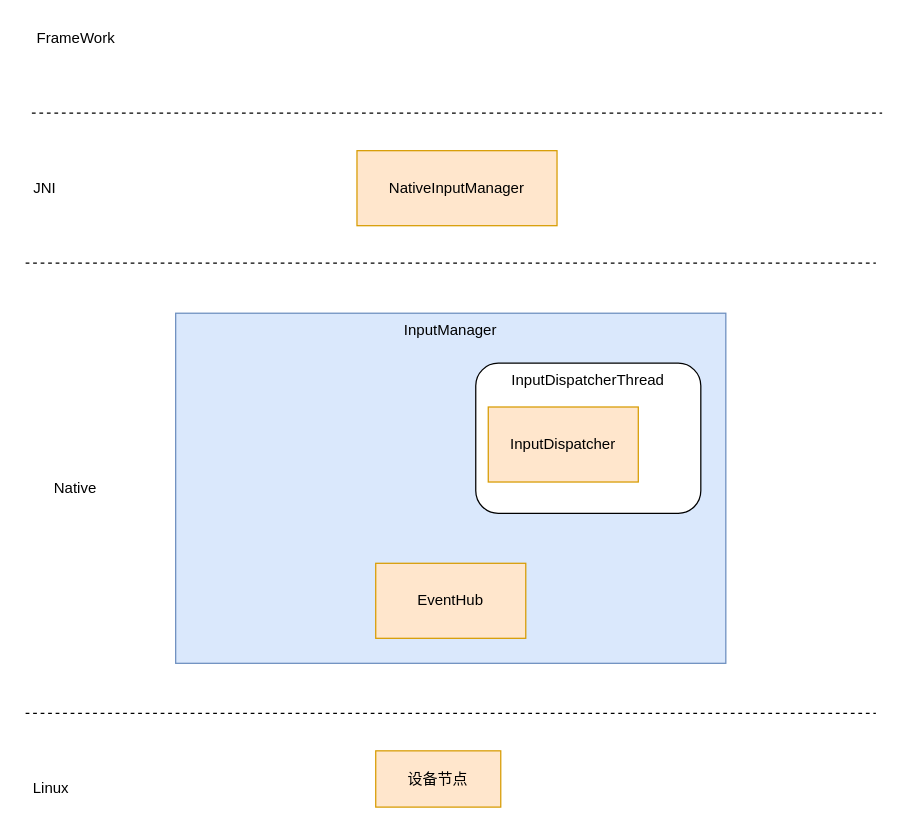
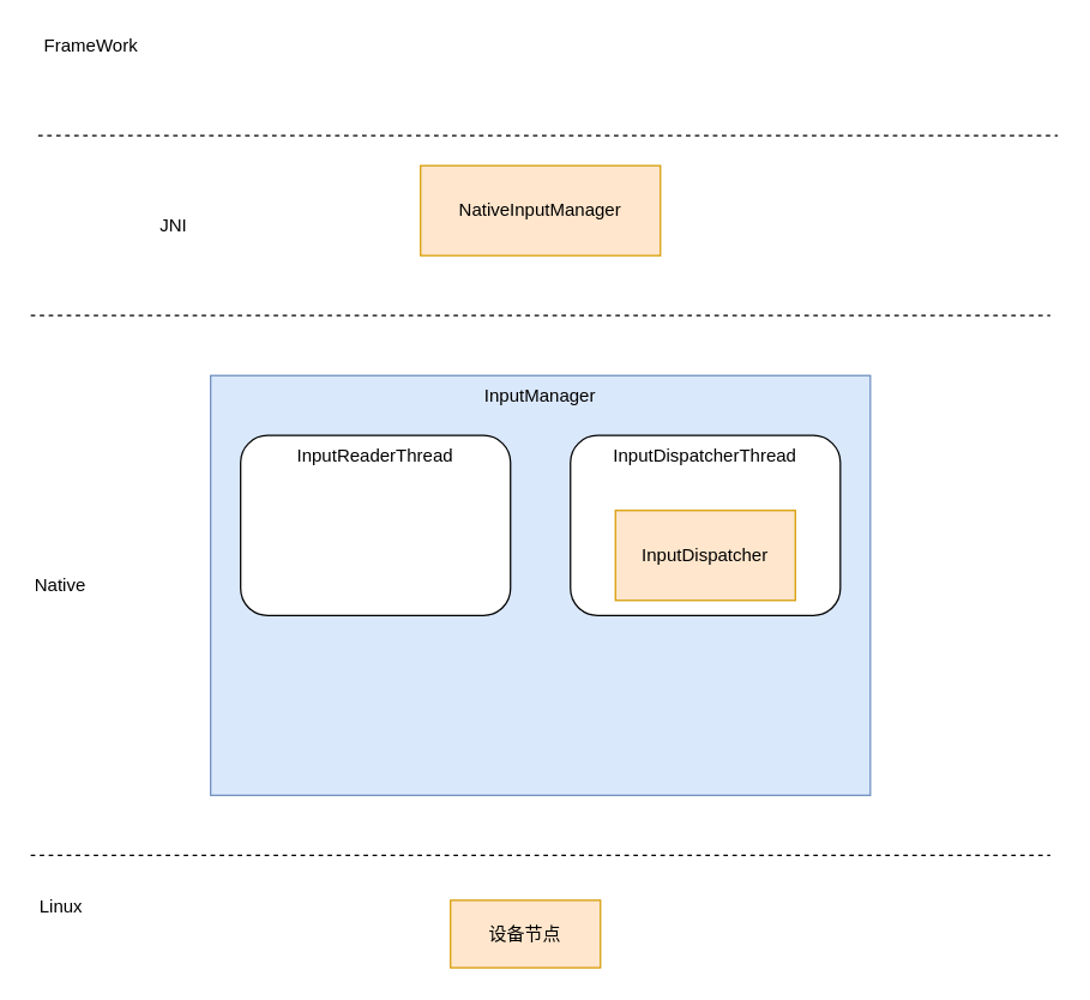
- <mxCell id="14" value="JNI" style="text;html=1;align=center;verticalAlign=middle;resizable=0;points=[];autosize=1;strokeColor=none;" vertex="1" parent="1"><mxGeometry x="20" y="140" width="30" height="20" as="geometry" /></mxCell>
+ <mxCell id="14" value="JNI" style="text;html=1;align=center;verticalAlign=middle;resizable=0;points=[];autosize=1;strokeColor=none;" vertex="1" parent="1"><mxGeometry x="100" y="140" width="30" height="20" as="geometry" /></mxCell>
- <mxCell id="12" value="NativeInputManager" style="rounded=0;whiteSpace=wrap;html=1;labelBackgroundColor=none;align=center;verticalAlign=middle;fillColor=#ffe6cc;strokeColor=#d79b00;" vertex="1" parent="1"><mxGeometry x="285" y="120" width="160" height="60" as="geometry" /></mxCell>
+ <mxCell id="12" value="NativeInputManager" style="rounded=0;whiteSpace=wrap;html=1;labelBackgroundColor=none;align=center;verticalAlign=middle;fillColor=#ffe6cc;strokeColor=#d79b00;" vertex="1" parent="1"><mxGeometry x="280" y="110" width="160" height="60" as="geometry" /></mxCell>
+ <mxCell id="3" value="InputReaderThread" style="rounded=1;whiteSpace=wrap;html=1;verticalAlign=top;" parent="1" vertex="1"><mxGeometry x="160" y="290" width="180" height="120" as="geometry" /></mxCell>
- <mxCell id="6" value="InputDispatcher" style="rounded=0;whiteSpace=wrap;html=1;fillColor=#ffe6cc;strokeColor=#d79b00;" parent="1" vertex="1"><mxGeometry x="390" y="325" width="120" height="60" as="geometry" /></mxCell>
+ <mxCell id="6" value="InputDispatcher" style="rounded=0;whiteSpace=wrap;html=1;fillColor=#ffe6cc;strokeColor=#d79b00;" parent="1" vertex="1"><mxGeometry x="410" y="340" width="120" height="60" as="geometry" /></mxCell>
- <mxCell id="8" value="Native" style="text;html=1;strokeColor=none;fillColor=none;align=center;verticalAlign=middle;whiteSpace=wrap;rounded=0;" parent="1" vertex="1"><mxGeometry x="40" y="380" width="40" height="20" as="geometry" /></mxCell>
+ <mxCell id="8" value="Native" style="text;html=1;strokeColor=none;fillColor=none;align=center;verticalAlign=middle;whiteSpace=wrap;rounded=0;" parent="1" vertex="1"><mxGeometry x="20" y="380" width="40" height="20" as="geometry" /></mxCell>
- <mxCell id="5" value="EventHub" style="rounded=0;whiteSpace=wrap;html=1;fillColor=#ffe6cc;strokeColor=#d79b00;" parent="1" vertex="1"><mxGeometry x="300" y="450" width="120" height="60" as="geometry" /></mxCell>
- <mxCell id="11" value="Linux" style="text;html=1;align=center;verticalAlign=middle;resizable=0;points=[];autosize=1;strokeColor=none;" vertex="1" parent="1"><mxGeometry x="20" y="620" width="40" height="20" as="geometry" /></mxCell>
+ <mxCell id="11" value="Linux" style="text;html=1;align=center;verticalAlign=middle;resizable=0;points=[];autosize=1;strokeColor=none;" vertex="1" parent="1"><mxGeometry x="20" y="595" width="40" height="20" as="geometry" /></mxCell>
